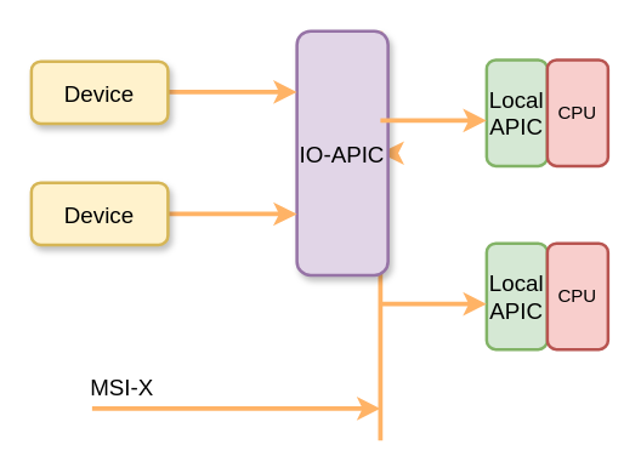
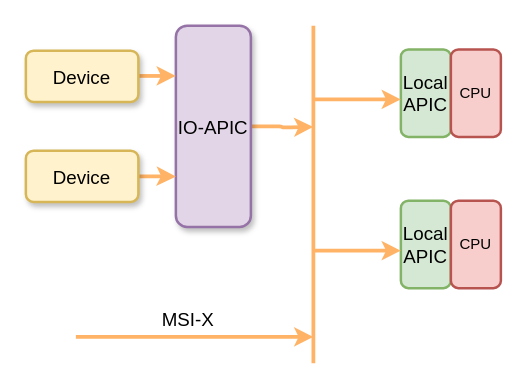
- <mxCell id="6" value="IO-APIC" style="rounded=1;whiteSpace=wrap;html=1;fillColor=#e1d5e7;strokeColor=#9673a6;fontSize=15;strokeWidth=2;glass=0;sketch=0;shadow=1;" parent="1" vertex="1"><mxGeometry x="195" y="20" width="60" height="161" as="geometry" /></mxCell>
+ <mxCell id="6" value="IO-APIC" style="rounded=1;whiteSpace=wrap;html=1;fillColor=#e1d5e7;strokeColor=#9673a6;fontSize=15;strokeWidth=2;glass=0;sketch=0;shadow=1;" parent="1" vertex="1"><mxGeometry x="140" y="20" width="60" height="161" as="geometry" /></mxCell>
- <mxCell id="16" value="MSI-X" style="text;html=1;strokeColor=none;fillColor=none;align=center;verticalAlign=middle;whiteSpace=wrap;rounded=0;shadow=0;fontFamily=Helvetica;fontSize=15;fontColor=default;" parent="1" vertex="1"><mxGeometry x="50" y="240" width="60" height="30" as="geometry" /></mxCell>
+ <mxCell id="16" value="MSI-X" style="text;html=1;strokeColor=none;fillColor=none;align=center;verticalAlign=middle;whiteSpace=wrap;rounded=0;shadow=0;fontFamily=Helvetica;fontSize=15;fontColor=default;" parent="1" vertex="1"><mxGeometry x="120" y="240" width="60" height="30" as="geometry" /></mxCell>
